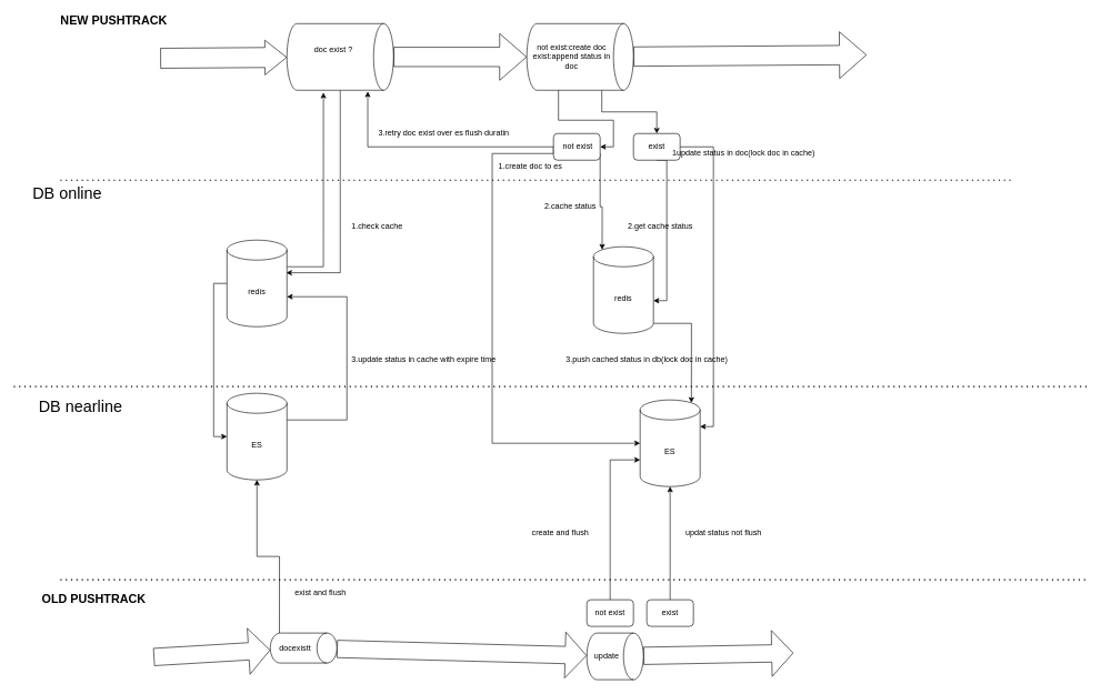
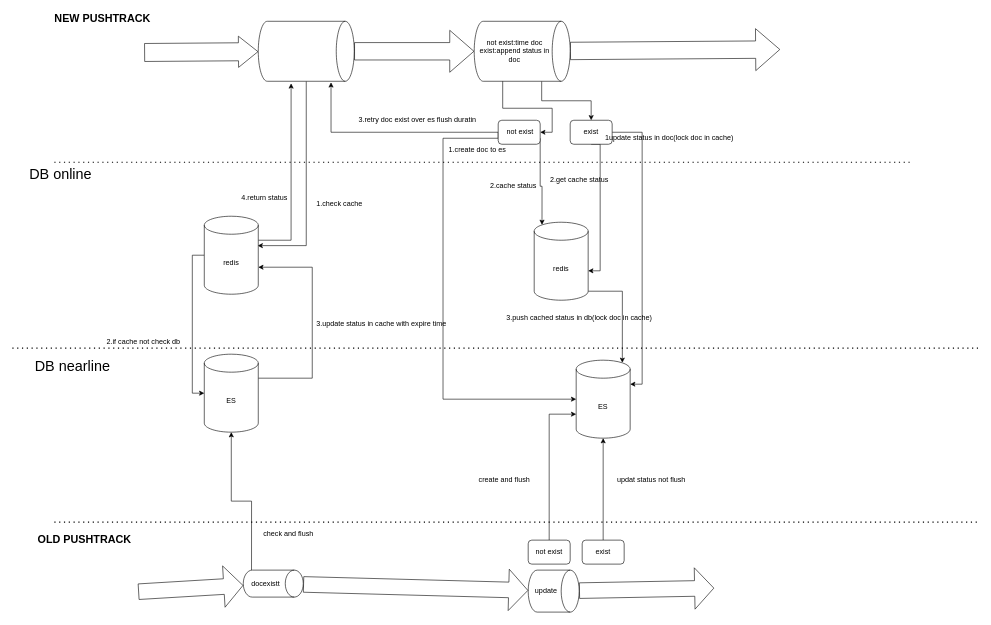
- <mxCell id="6" value="doc exist ?" style="text;html=1;strokeColor=none;fillColor=none;align=center;verticalAlign=middle;whiteSpace=wrap;rounded=0;" parent="1" vertex="1"><mxGeometry x="450" y="50" width="100" height="50" as="geometry" /></mxCell>
- <mxCell id="18" value="not exist:create doc&lt;br&gt;exist:append status in doc&lt;br&gt;" style="shape=cylinder3;whiteSpace=wrap;html=1;boundedLbl=1;backgroundOutline=1;size=15;direction=south;" parent="1" vertex="1"><mxGeometry x="790" y="35" width="160" height="100" as="geometry" /></mxCell>
+ <mxCell id="18" value="not exist:time doc&lt;br&gt;exist:append status in doc&lt;br&gt;" style="shape=cylinder3;whiteSpace=wrap;html=1;boundedLbl=1;backgroundOutline=1;size=15;direction=south;" parent="1" vertex="1"><mxGeometry x="790" y="35" width="160" height="100" as="geometry" /></mxCell>
- <mxCell id="29" value="3.retry doc exist over es flush duratin" style="text;html=1;align=center;verticalAlign=middle;resizable=0;points=[];autosize=1;" parent="1" vertex="1"><mxGeometry x="560" y="190" width="210" height="20" as="geometry" /></mxCell>
+ <mxCell id="29" value="3.retry doc exist over es flush duratin" style="text;html=1;align=center;verticalAlign=middle;resizable=0;points=[];autosize=1;" parent="1" vertex="1"><mxGeometry x="590" y="190" width="210" height="20" as="geometry" /></mxCell>
+ <mxCell id="15" value="4.return status" style="text;html=1;align=center;verticalAlign=middle;resizable=0;points=[];autosize=1;" parent="1" vertex="1"><mxGeometry x="395" y="320" width="90" height="20" as="geometry" /></mxCell>
- <mxCell id="34" value="2.get cache status" style="text;html=1;align=center;verticalAlign=middle;resizable=0;points=[];autosize=1;" parent="1" vertex="1"><mxGeometry x="935" y="330" width="110" height="20" as="geometry" /></mxCell>
+ <mxCell id="34" value="2.get cache status" style="text;html=1;align=center;verticalAlign=middle;resizable=0;points=[];autosize=1;" parent="1" vertex="1"><mxGeometry x="910" y="290" width="110" height="20" as="geometry" /></mxCell>
- <mxCell id="35" value="3.push cached status in db(lock doc in cache)" style="text;html=1;align=center;verticalAlign=middle;resizable=0;points=[];autosize=1;" parent="1" vertex="1"><mxGeometry x="840" y="530" width="260" height="20" as="geometry" /></mxCell>
+ <mxCell id="35" value="3.push cached status in db(lock doc in cache)" style="text;html=1;align=center;verticalAlign=middle;resizable=0;points=[];autosize=1;" parent="1" vertex="1"><mxGeometry x="835" y="520" width="260" height="20" as="geometry" /></mxCell>
+ <mxCell id="13" value="2.if cache not check db&amp;nbsp;" style="text;html=1;align=center;verticalAlign=middle;resizable=0;points=[];autosize=1;" parent="1" vertex="1"><mxGeometry x="170" y="560" width="140" height="20" as="geometry" /></mxCell>
- <mxCell id="45" value="exist and flush" style="text;html=1;align=center;verticalAlign=middle;resizable=0;points=[];autosize=1;" parent="1" vertex="1"><mxGeometry x="430" y="880" width="100" height="20" as="geometry" /></mxCell>
+ <mxCell id="45" value="check and flush" style="text;html=1;align=center;verticalAlign=middle;resizable=0;points=[];autosize=1;" parent="1" vertex="1"><mxGeometry x="430" y="880" width="100" height="20" as="geometry" /></mxCell>
